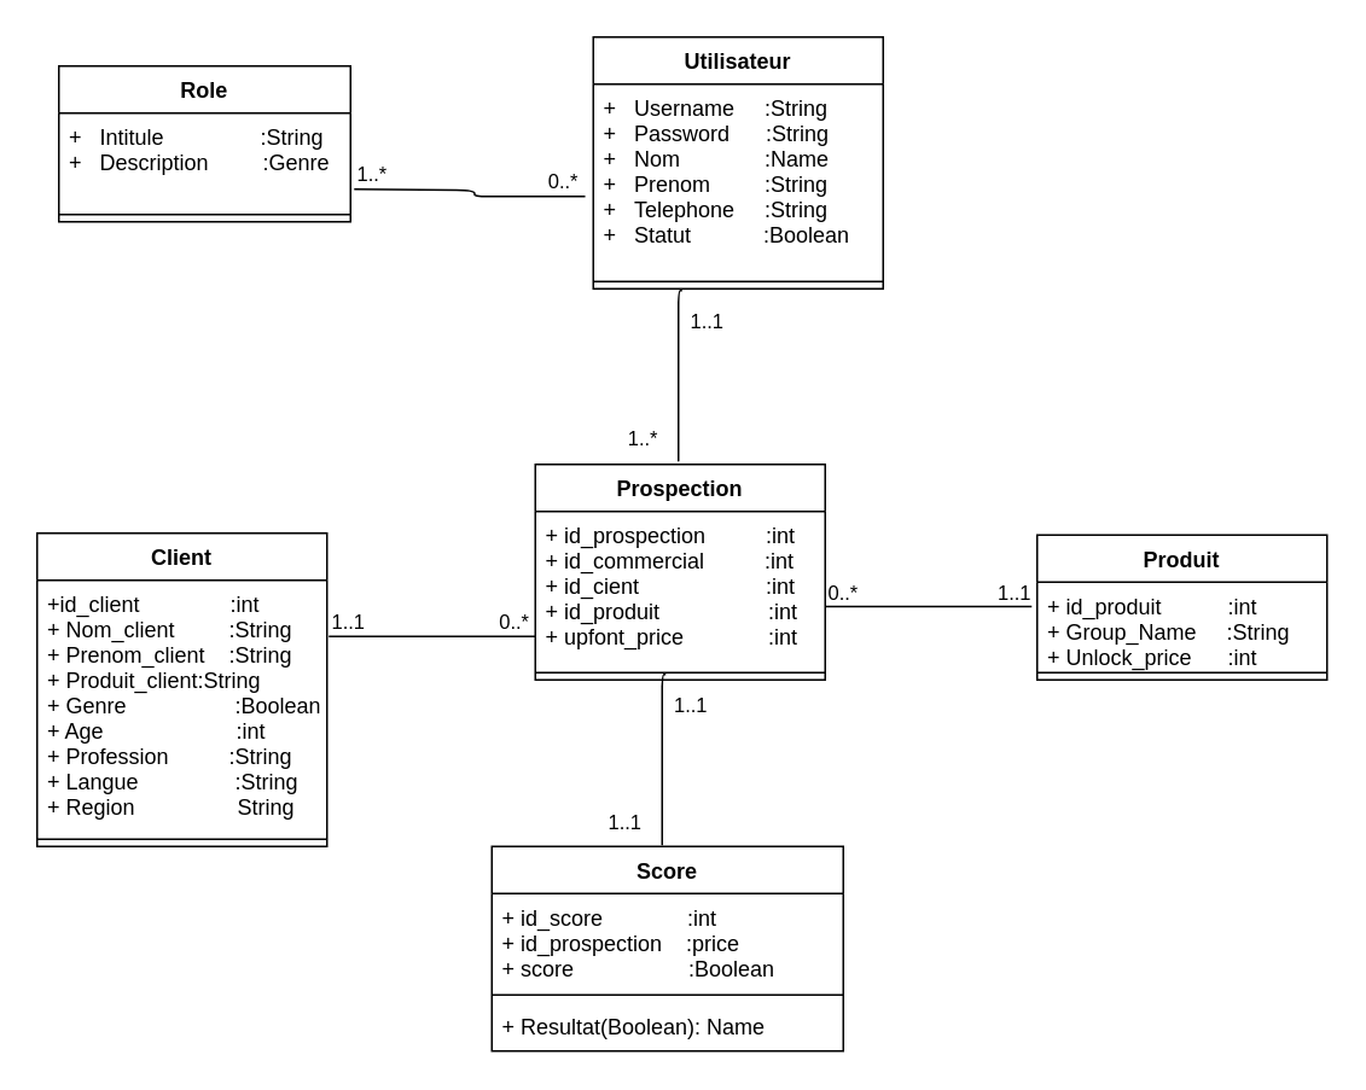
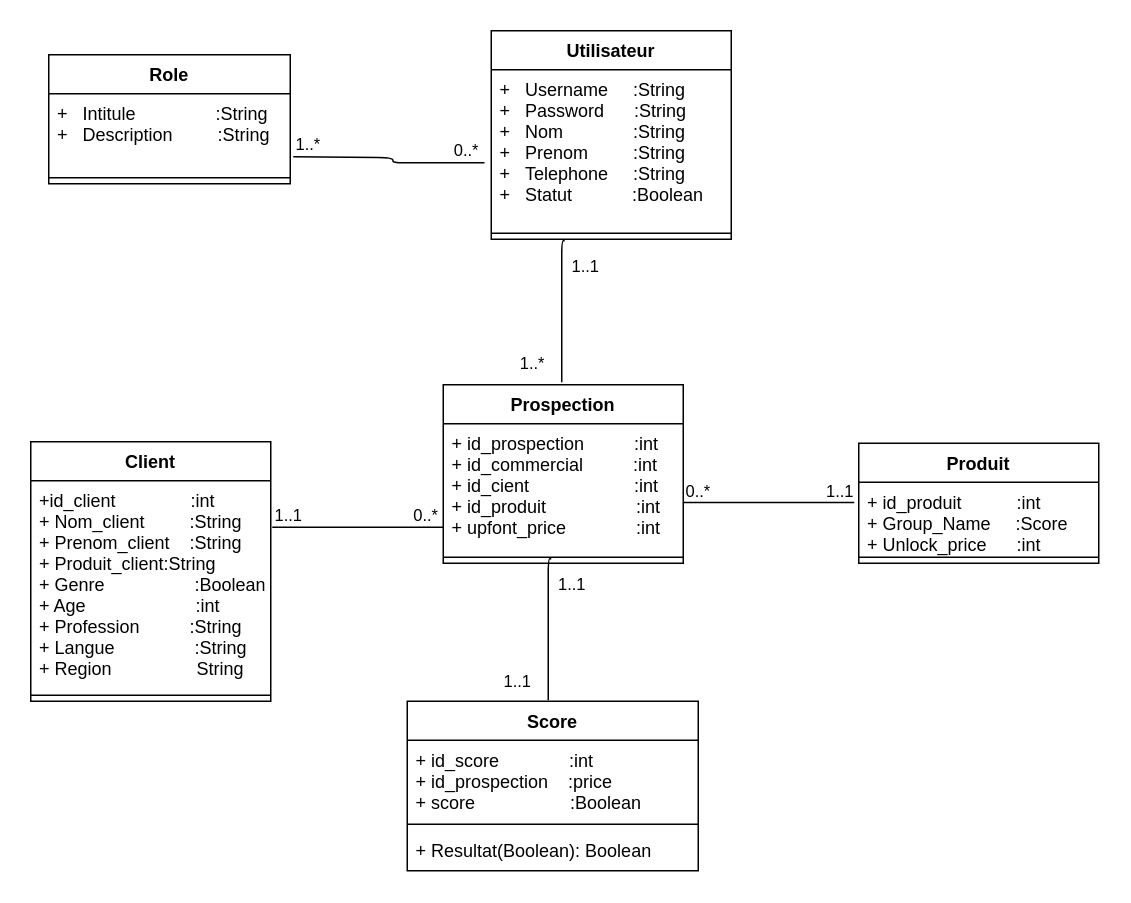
- <mxCell id="6" value="+   Username     :String &#10;+   Password      :String&#10;+   Nom              :Name&#10;+   Prenom         :String&#10;+   Telephone     :String&#10;+   Statut            :Boolean" style="text;strokeColor=none;fillColor=none;align=left;verticalAlign=top;spacingLeft=4;spacingRight=4;overflow=hidden;rotatable=0;points=[[0,0.5],[1,0.5]];portConstraint=eastwest;fontColor=#000000;" parent="5" vertex="1"><mxGeometry y="26" width="160" height="105" as="geometry" /></mxCell>
+ <mxCell id="6" value="+   Username     :String &#10;+   Password      :String&#10;+   Nom              :String&#10;+   Prenom         :String&#10;+   Telephone     :String&#10;+   Statut            :Boolean" style="text;strokeColor=none;fillColor=none;align=left;verticalAlign=top;spacingLeft=4;spacingRight=4;overflow=hidden;rotatable=0;points=[[0,0.5],[1,0.5]];portConstraint=eastwest;fontColor=#000000;" parent="5" vertex="1"><mxGeometry y="26" width="160" height="105" as="geometry" /></mxCell>
- <mxCell id="3" value="+   Intitule                :String &#10;+   Description         :Genre" style="text;strokeColor=none;fillColor=none;align=left;verticalAlign=top;spacingLeft=4;spacingRight=4;overflow=hidden;rotatable=0;points=[[0,0.5],[1,0.5]];portConstraint=eastwest;fontColor=#000000;fontStyle=0" parent="2" vertex="1"><mxGeometry y="26" width="161" height="52" as="geometry" /></mxCell>
+ <mxCell id="3" value="+   Intitule                :String &#10;+   Description         :String" style="text;strokeColor=none;fillColor=none;align=left;verticalAlign=top;spacingLeft=4;spacingRight=4;overflow=hidden;rotatable=0;points=[[0,0.5],[1,0.5]];portConstraint=eastwest;fontColor=#000000;fontStyle=0" parent="2" vertex="1"><mxGeometry y="26" width="161" height="52" as="geometry" /></mxCell>
- <mxCell id="12" value="+ id_produit           :int&#10;+ Group_Name     :String&#10;+ Unlock_price      :int&#10;" style="text;strokeColor=none;fillColor=none;align=left;verticalAlign=top;spacingLeft=4;spacingRight=4;overflow=hidden;rotatable=0;points=[[0,0.5],[1,0.5]];portConstraint=eastwest;fontColor=#000000;" parent="11" vertex="1"><mxGeometry y="26" width="160" height="46" as="geometry" /></mxCell>
+ <mxCell id="12" value="+ id_produit           :int&#10;+ Group_Name     :Score&#10;+ Unlock_price      :int&#10;" style="text;strokeColor=none;fillColor=none;align=left;verticalAlign=top;spacingLeft=4;spacingRight=4;overflow=hidden;rotatable=0;points=[[0,0.5],[1,0.5]];portConstraint=eastwest;fontColor=#000000;" parent="11" vertex="1"><mxGeometry y="26" width="160" height="46" as="geometry" /></mxCell>
- <mxCell id="17" value="+ Resultat(Boolean): Name" style="text;strokeColor=none;fillColor=none;align=left;verticalAlign=top;spacingLeft=4;spacingRight=4;overflow=hidden;rotatable=0;points=[[0,0.5],[1,0.5]];portConstraint=eastwest;fontColor=#000000;" parent="14" vertex="1"><mxGeometry y="86" width="194" height="27" as="geometry" /></mxCell>
+ <mxCell id="17" value="+ Resultat(Boolean): Boolean" style="text;strokeColor=none;fillColor=none;align=left;verticalAlign=top;spacingLeft=4;spacingRight=4;overflow=hidden;rotatable=0;points=[[0,0.5],[1,0.5]];portConstraint=eastwest;fontColor=#000000;" parent="14" vertex="1"><mxGeometry y="86" width="194" height="27" as="geometry" /></mxCell>
